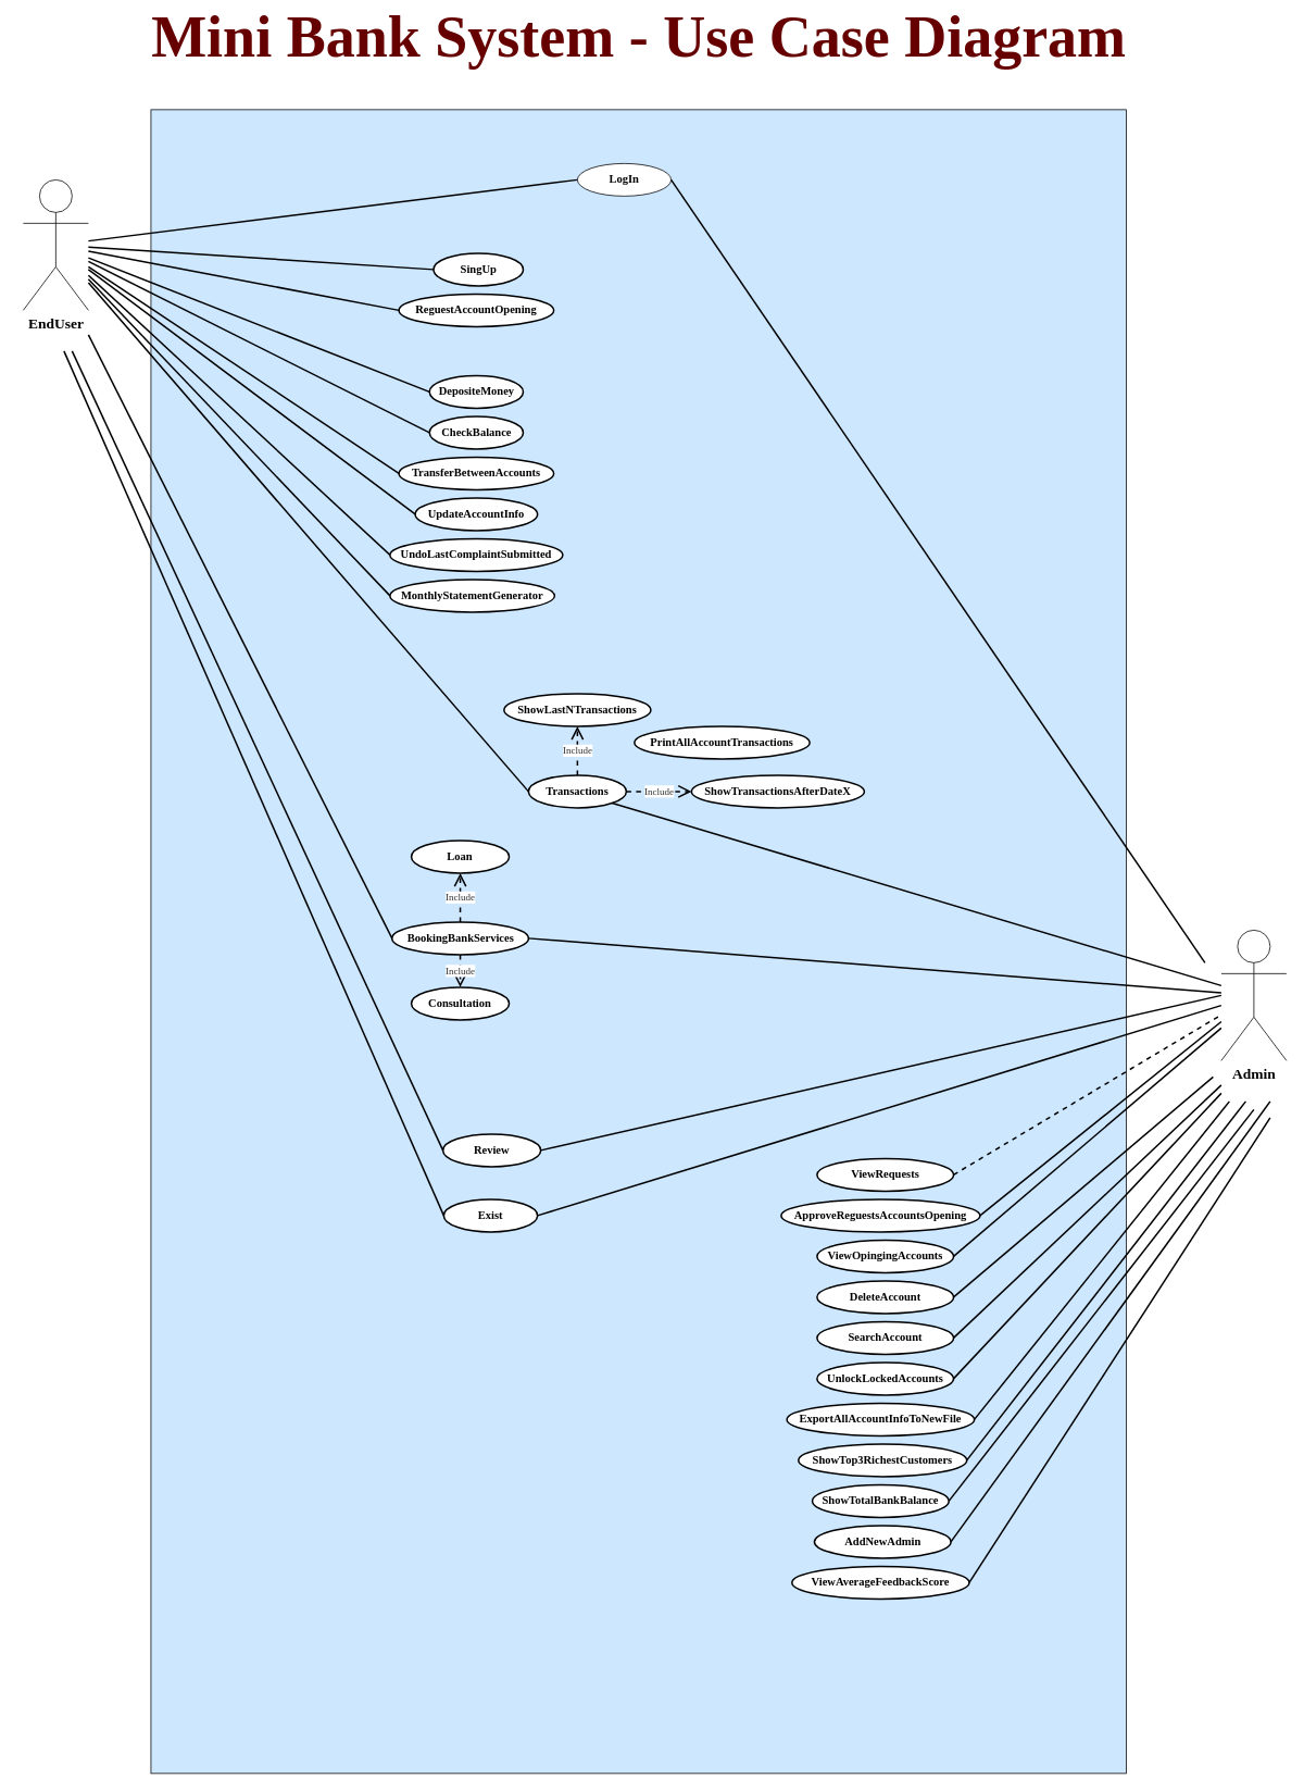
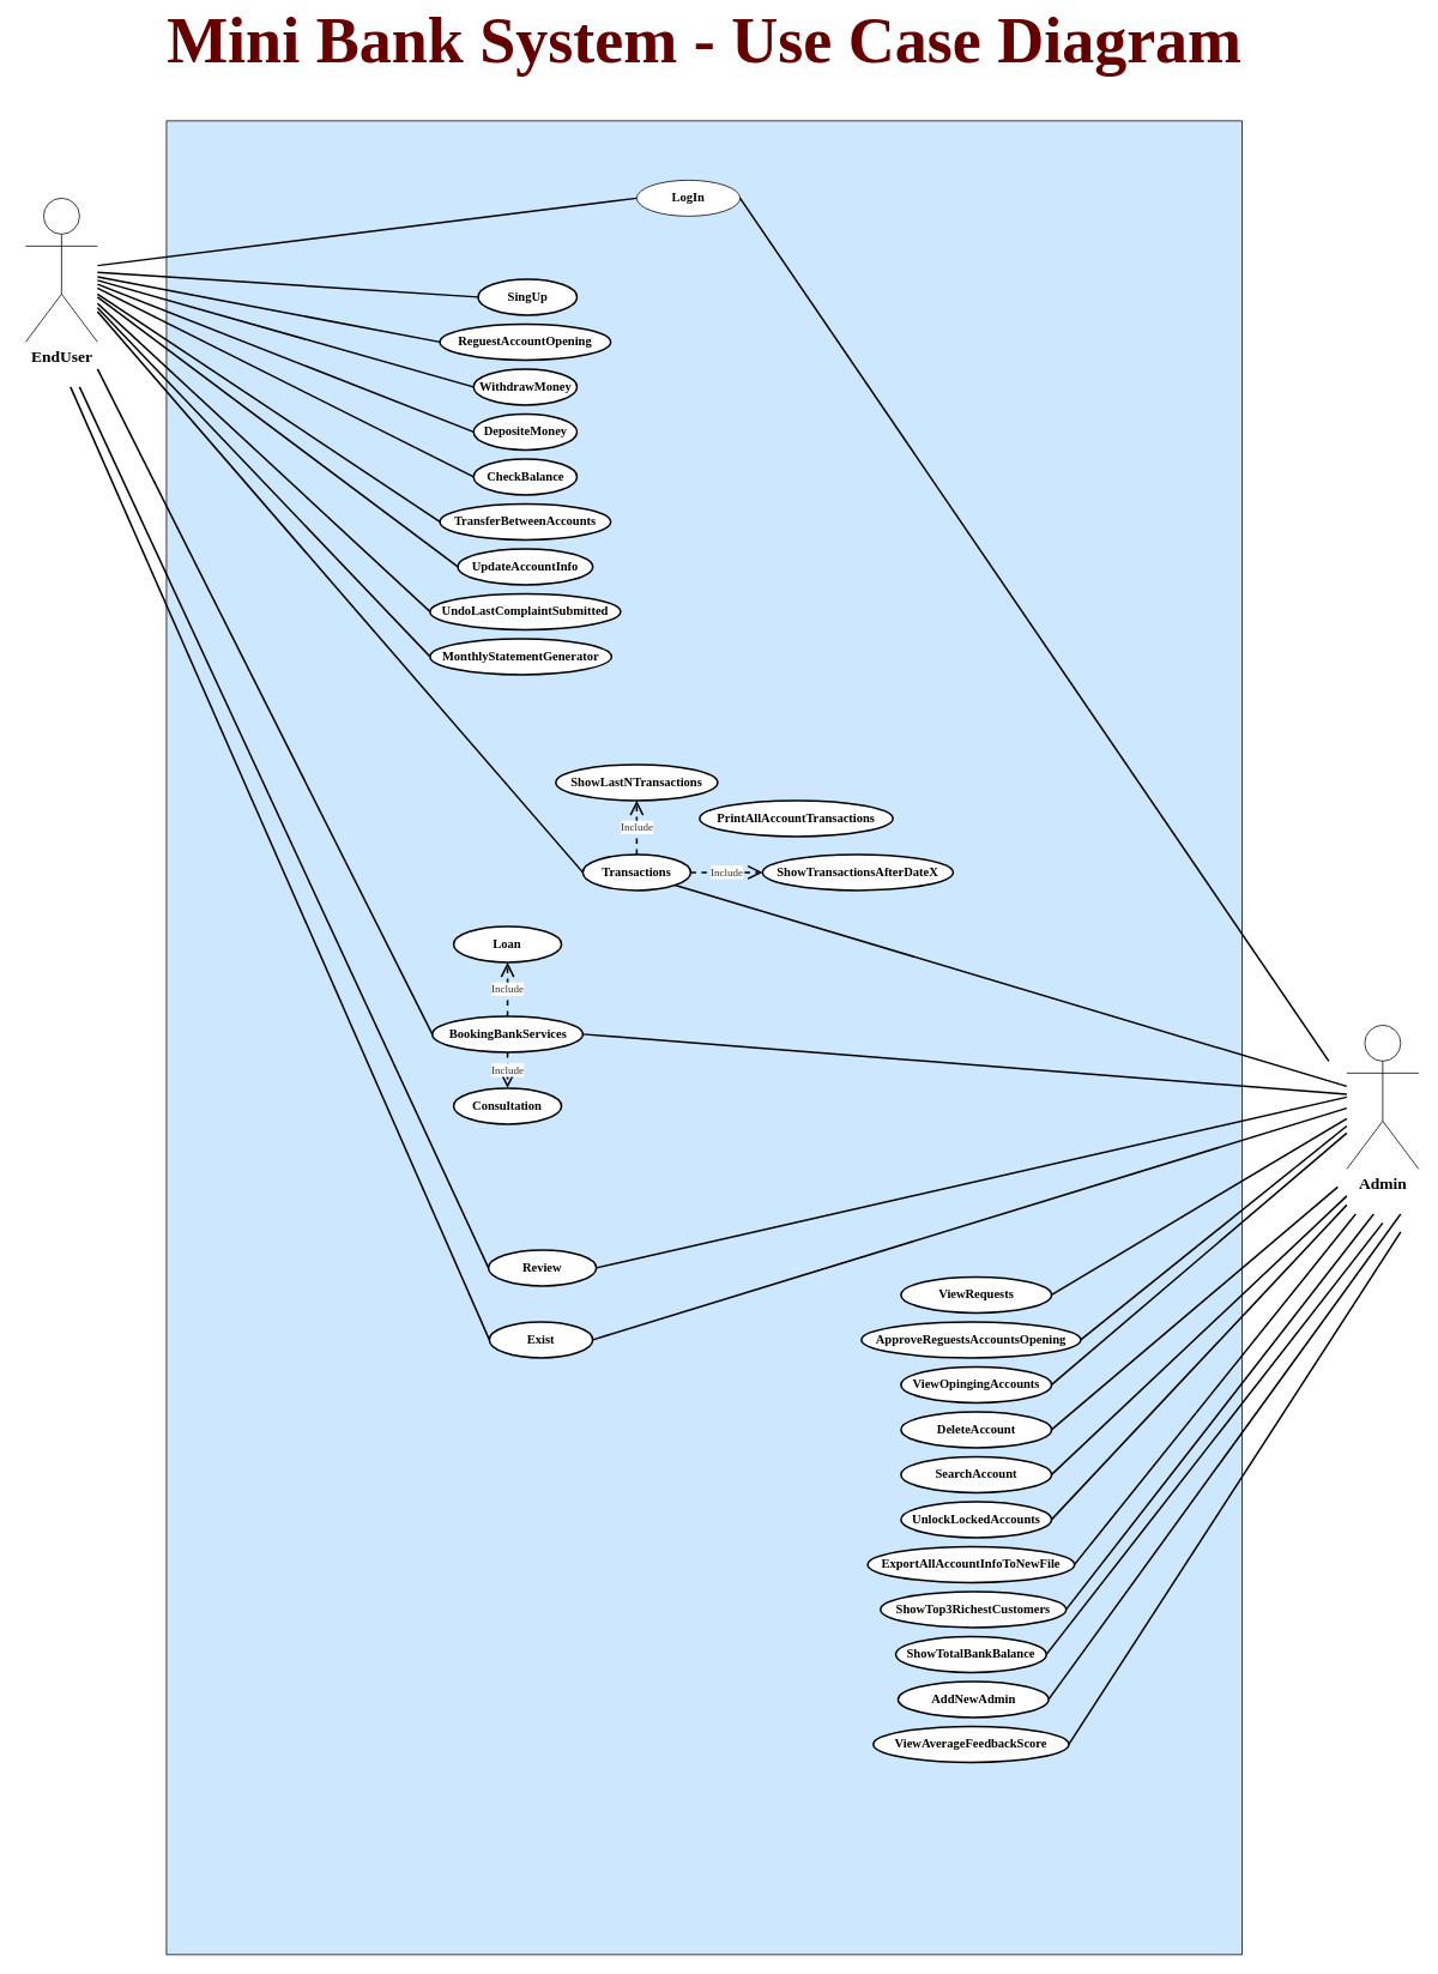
+ <mxCell id="43" value="" style="endArrow=none;html=1;rounded=0;entryX=0;entryY=0.5;entryDx=0;entryDy=0;strokeWidth=2;" edge="1" parent="1" source="4" target="10"><mxGeometry width="50" height="50" relative="1" as="geometry"><mxPoint x="568" y="630" as="sourcePoint" /><mxPoint x="618" y="580" as="targetPoint" /></mxGeometry></mxCell>
+ <mxCell id="10" value="&lt;font face=&quot;Times New Roman&quot;&gt;&lt;span style=&quot;font-size: 14px;&quot;&gt;&lt;b&gt;WithdrawMoney&lt;/b&gt;&lt;/span&gt;&lt;/font&gt;" style="ellipse;whiteSpace=wrap;html=1;strokeWidth=2;" vertex="1" parent="1"><mxGeometry x="526.5" y="410" width="115" height="40" as="geometry" /></mxCell>
- <mxCell id="58" value="" style="endArrow=none;html=1;rounded=0;exitX=1;exitY=0.5;exitDx=0;exitDy=0;strokeWidth=2;dashed=1;" edge="1" parent="1" source="30" target="35"><mxGeometry width="50" height="50" relative="1" as="geometry"><mxPoint x="558" y="1680" as="sourcePoint" /><mxPoint x="608" y="1630" as="targetPoint" /></mxGeometry></mxCell>
+ <mxCell id="58" value="" style="endArrow=none;html=1;rounded=0;exitX=1;exitY=0.5;exitDx=0;exitDy=0;strokeWidth=2;" edge="1" parent="1" source="30" target="35"><mxGeometry width="50" height="50" relative="1" as="geometry"><mxPoint x="558" y="1680" as="sourcePoint" /><mxPoint x="608" y="1630" as="targetPoint" /></mxGeometry></mxCell>
